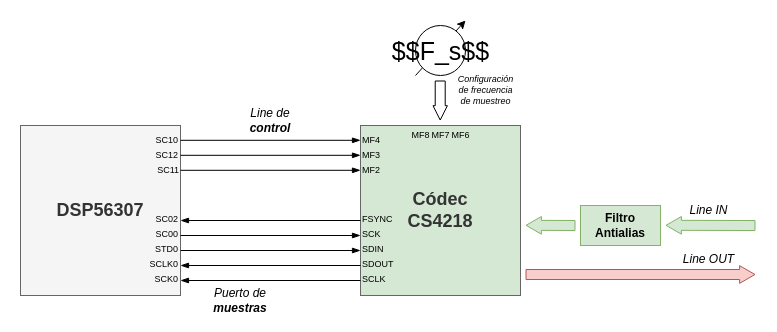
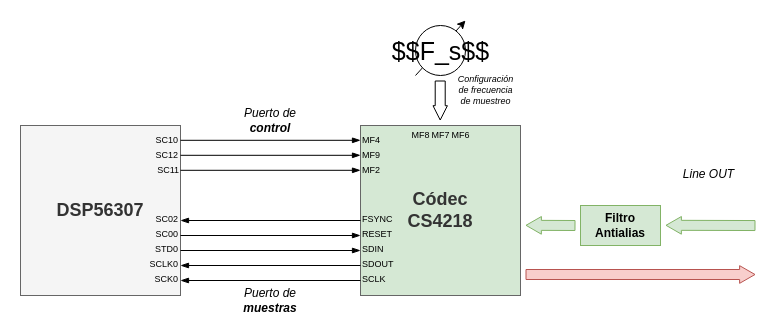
- <mxCell id="39" value="Line de &lt;span&gt;&lt;b&gt;control&lt;/b&gt;&lt;/span&gt;" style="text;html=1;strokeColor=none;fillColor=none;align=center;verticalAlign=middle;whiteSpace=wrap;rounded=0;fontStyle=2" vertex="1" parent="1"><mxGeometry x="230" y="110" width="80" height="20" as="geometry" /></mxCell>
+ <mxCell id="39" value="Puerto de &lt;span&gt;&lt;b&gt;control&lt;/b&gt;&lt;/span&gt;" style="text;html=1;strokeColor=none;fillColor=none;align=center;verticalAlign=middle;whiteSpace=wrap;rounded=0;fontStyle=2" vertex="1" parent="1"><mxGeometry x="230" y="110" width="80" height="20" as="geometry" /></mxCell>
- <mxCell id="34" value="MF3" style="text;html=1;align=left;verticalAlign=middle;resizable=0;points=[];autosize=1;strokeColor=none;fillColor=none;fontSize=9;" vertex="1" parent="1"><mxGeometry x="360" y="145" width="30" height="20" as="geometry" /></mxCell>
+ <mxCell id="34" value="MF9" style="text;html=1;align=left;verticalAlign=middle;resizable=0;points=[];autosize=1;strokeColor=none;fillColor=none;fontSize=9;" vertex="1" parent="1"><mxGeometry x="360" y="145" width="30" height="20" as="geometry" /></mxCell>
- <mxCell id="25" value="Line IN" style="text;html=1;align=center;verticalAlign=middle;resizable=0;points=[];autosize=1;strokeColor=none;fillColor=none;fontSize=12;fontStyle=2" parent="1" vertex="1"><mxGeometry x="682.5" y="200" width="50" height="20" as="geometry" /></mxCell>
- <mxCell id="14" value="SCK" style="text;html=1;align=left;verticalAlign=middle;resizable=0;points=[];autosize=1;strokeColor=none;fillColor=none;fontSize=9;" parent="1" vertex="1"><mxGeometry x="360" y="224" width="45" height="20" as="geometry" /></mxCell>
+ <mxCell id="14" value="RESET" style="text;html=1;align=left;verticalAlign=middle;resizable=0;points=[];autosize=1;strokeColor=none;fillColor=none;fontSize=9;" parent="1" vertex="1"><mxGeometry x="360" y="224" width="45" height="20" as="geometry" /></mxCell>
- <mxCell id="26" value="Line OUT" style="text;html=1;align=center;verticalAlign=middle;resizable=0;points=[];autosize=1;strokeColor=none;fillColor=none;fontSize=12;fontStyle=2" parent="1" vertex="1"><mxGeometry x="675" y="249" width="65" height="20" as="geometry" /></mxCell>
+ <mxCell id="26" value="Line OUT" style="text;html=1;align=center;verticalAlign=middle;resizable=0;points=[];autosize=1;strokeColor=none;fillColor=none;fontSize=12;fontStyle=2" parent="1" vertex="1"><mxGeometry x="675" y="164" width="65" height="20" as="geometry" /></mxCell>
- <mxCell id="40" value="Puerto de &lt;span&gt;&lt;b&gt;muestras&lt;/b&gt;&lt;/span&gt;" style="text;html=1;strokeColor=none;fillColor=none;align=center;verticalAlign=middle;whiteSpace=wrap;rounded=0;fontStyle=2" vertex="1" parent="1"><mxGeometry x="200" y="290" width="80" height="20" as="geometry" /></mxCell>
+ <mxCell id="40" value="Puerto de &lt;span&gt;&lt;b&gt;muestras&lt;/b&gt;&lt;/span&gt;" style="text;html=1;strokeColor=none;fillColor=none;align=center;verticalAlign=middle;whiteSpace=wrap;rounded=0;fontStyle=2" vertex="1" parent="1"><mxGeometry x="230" y="290" width="80" height="20" as="geometry" /></mxCell>
